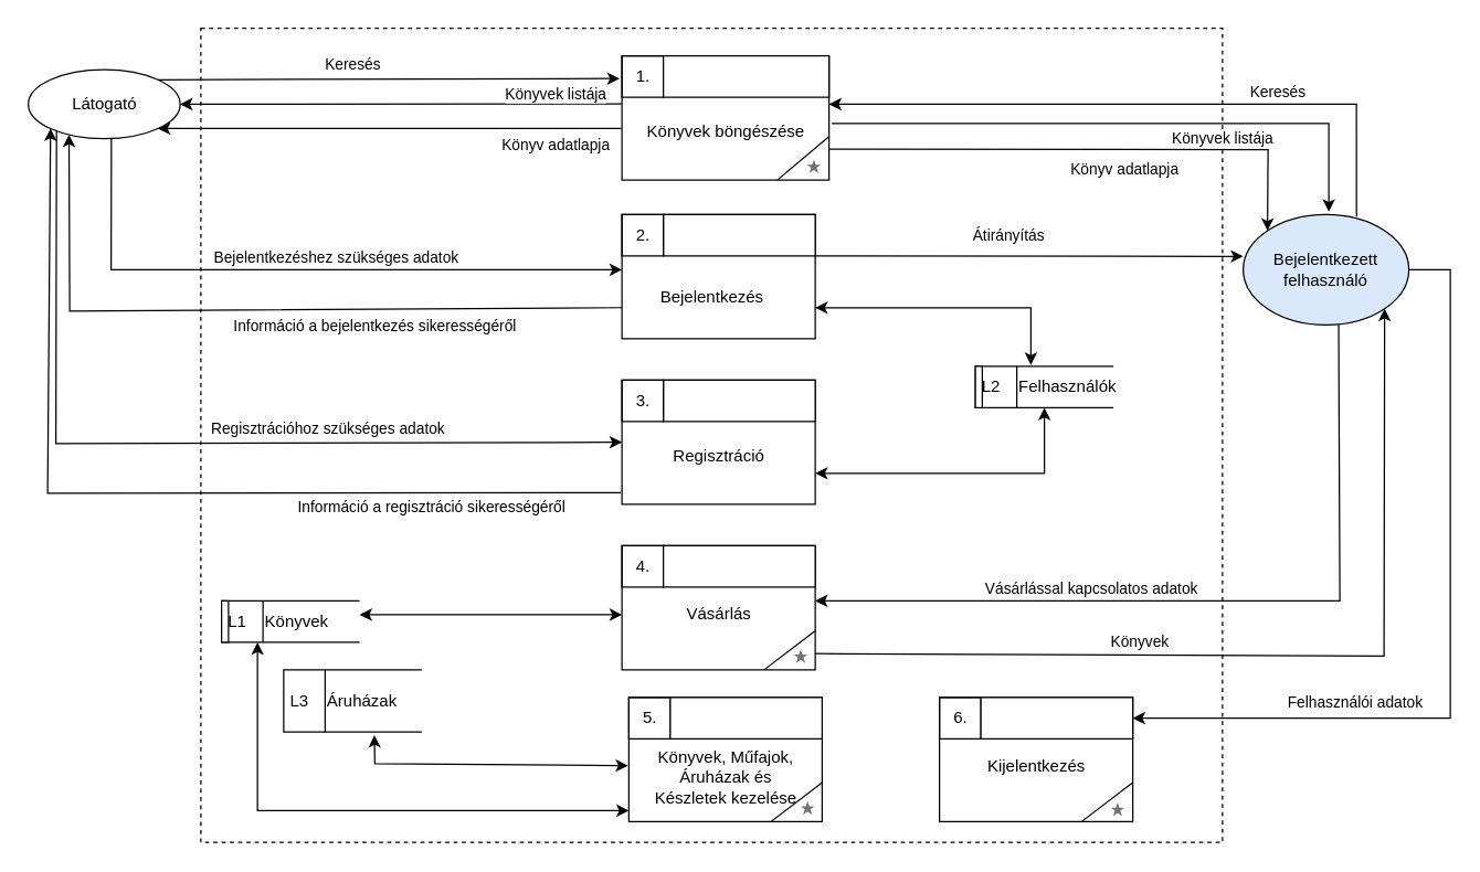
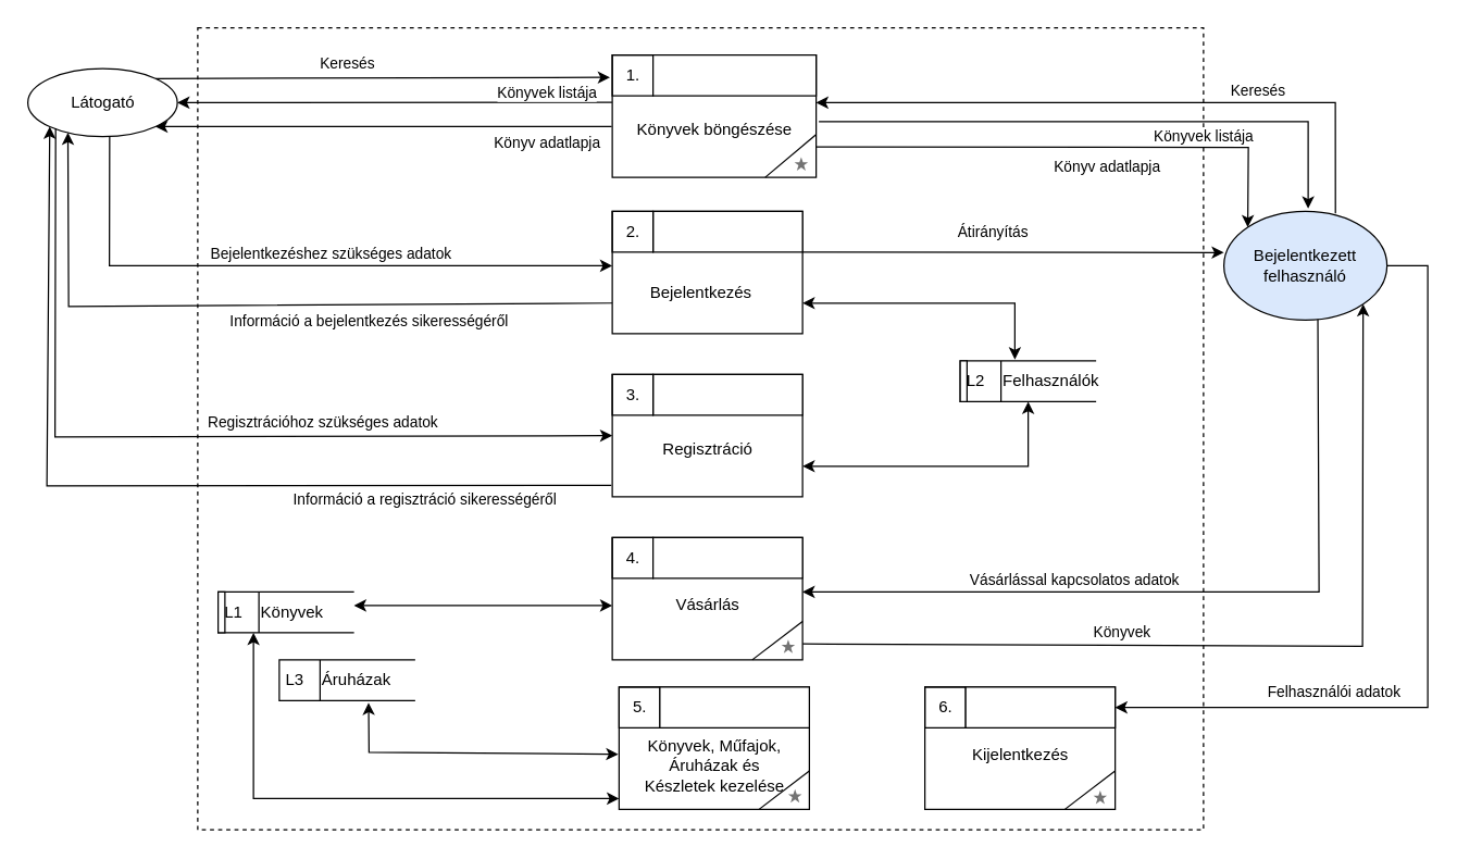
- <mxCell id="60" value="L3&lt;span style=&quot;white-space: pre;&quot;&gt;&#09;&lt;/span&gt;Áruházak" style="html=1;dashed=0;whitespace=wrap;shape=mxgraph.dfd.dataStoreID;align=left;spacingLeft=3;points=[[0,0],[0.5,0],[1,0],[0,0.5],[1,0.5],[0,1],[0.5,1],[1,1]];" parent="1" vertex="1"><mxGeometry x="205" y="485" width="100" height="45" as="geometry" /></mxCell>
+ <mxCell id="60" value="L3&lt;span style=&quot;white-space: pre;&quot;&gt;&#09;&lt;/span&gt;Áruházak" style="html=1;dashed=0;whitespace=wrap;shape=mxgraph.dfd.dataStoreID;align=left;spacingLeft=3;points=[[0,0],[0.5,0],[1,0],[0,0.5],[1,0.5],[0,1],[0.5,1],[1,1]];" parent="1" vertex="1"><mxGeometry x="205" y="485" width="100" height="30" as="geometry" /></mxCell>
